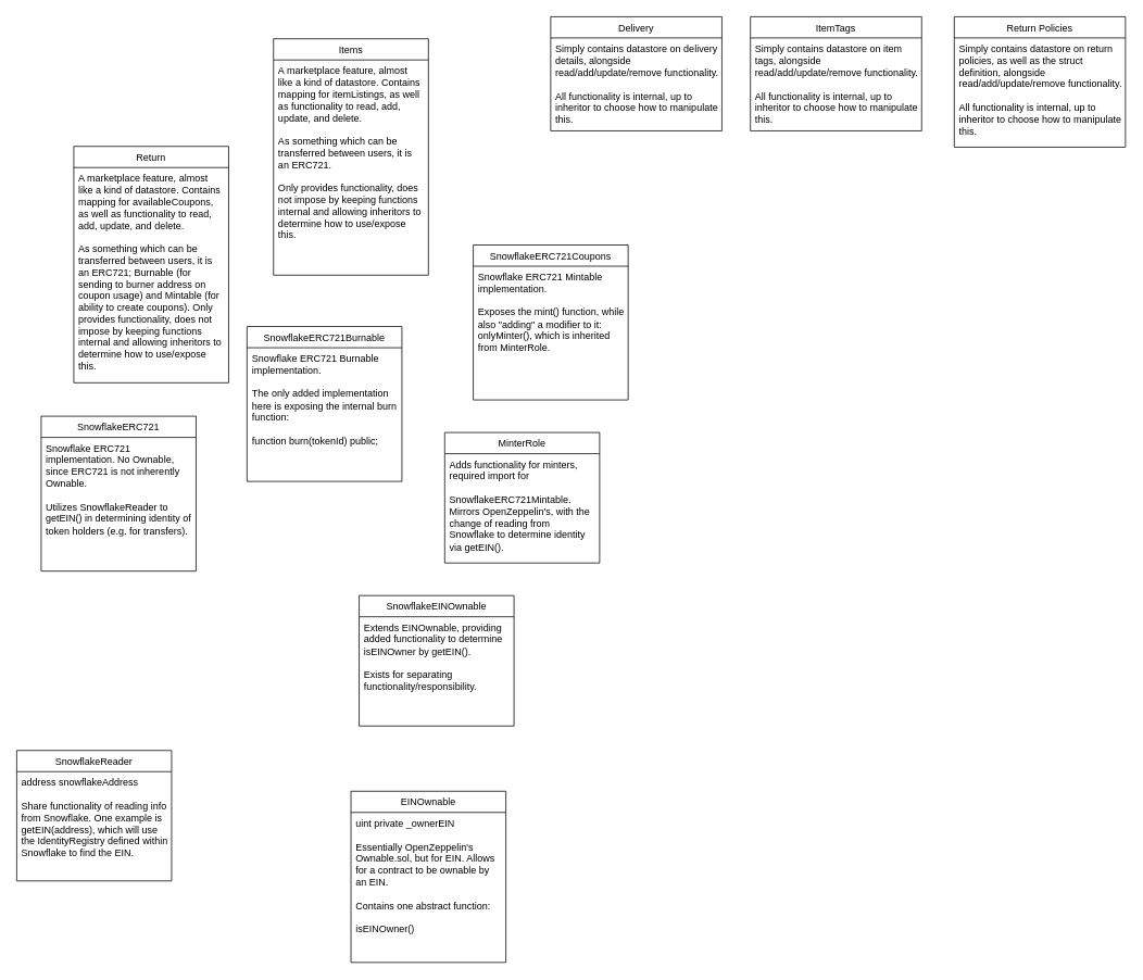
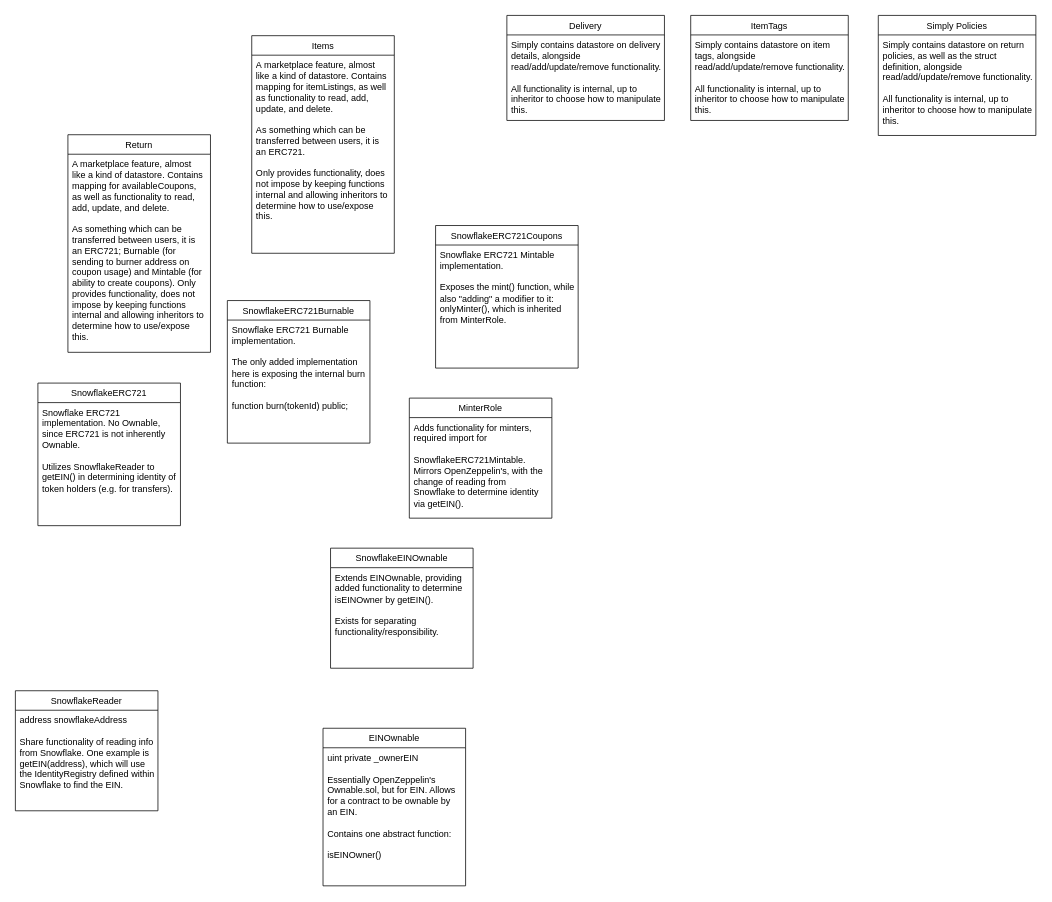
- <mxCell id="24" value="Return Policies" style="swimlane;fontStyle=0;childLayout=stackLayout;horizontal=1;startSize=26;fillColor=none;horizontalStack=0;resizeParent=1;resizeParentMax=0;resizeLast=0;collapsible=1;marginBottom=0;" vertex="1" parent="1"><mxGeometry x="1170" y="20" width="210" height="160" as="geometry" /></mxCell>
+ <mxCell id="24" value="Simply Policies" style="swimlane;fontStyle=0;childLayout=stackLayout;horizontal=1;startSize=26;fillColor=none;horizontalStack=0;resizeParent=1;resizeParentMax=0;resizeLast=0;collapsible=1;marginBottom=0;" vertex="1" parent="1"><mxGeometry x="1170" y="20" width="210" height="160" as="geometry" /></mxCell>
